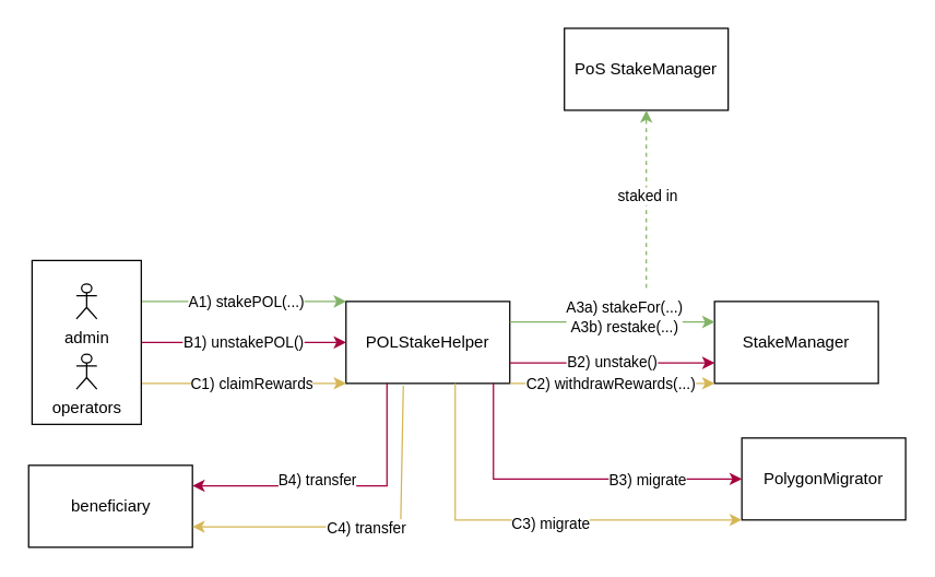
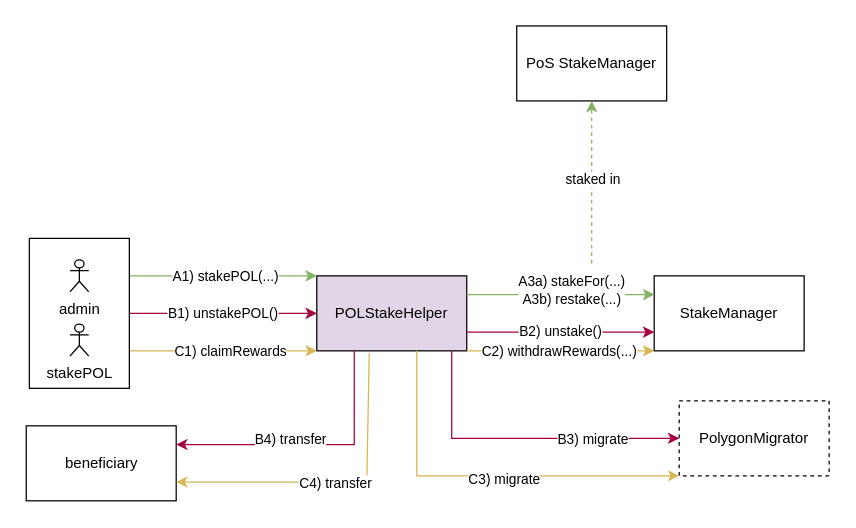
- <mxCell id="2" value="POLStakeHelper" style="rounded=0;whiteSpace=wrap;html=1;" parent="1" vertex="1"><mxGeometry x="253" y="220" width="120" height="60" as="geometry" /></mxCell>
+ <mxCell id="2" value="POLStakeHelper" style="rounded=0;whiteSpace=wrap;html=1;fillColor=#e1d5e7;" parent="1" vertex="1"><mxGeometry x="253" y="220" width="120" height="60" as="geometry" /></mxCell>
- <mxCell id="32" value="operators" style="shape=umlActor;verticalLabelPosition=bottom;verticalAlign=top;html=1;outlineConnect=0;" vertex="1" parent="29"><mxGeometry x="32.5" y="68.571" width="15" height="25.714" as="geometry" /></mxCell>
+ <mxCell id="32" value="stakePOL" style="shape=umlActor;verticalLabelPosition=bottom;verticalAlign=top;html=1;outlineConnect=0;" vertex="1" parent="29"><mxGeometry x="32.5" y="68.571" width="15" height="25.714" as="geometry" /></mxCell>
- <mxCell id="15" value="PolygonMigrator" style="rounded=0;whiteSpace=wrap;html=1;" vertex="1" parent="1"><mxGeometry x="543" y="320" width="120" height="60" as="geometry" /></mxCell>
+ <mxCell id="15" value="PolygonMigrator" style="rounded=0;whiteSpace=wrap;html=1;dashed=1;" vertex="1" parent="1"><mxGeometry x="543" y="320" width="120" height="60" as="geometry" /></mxCell>
